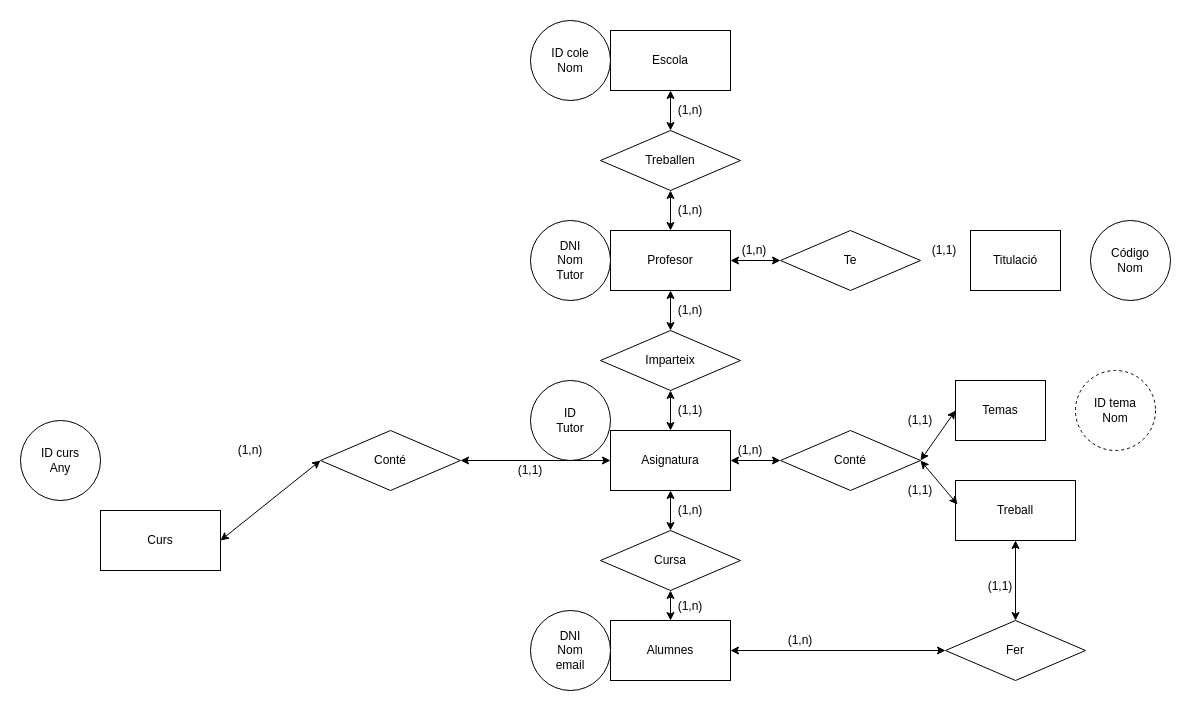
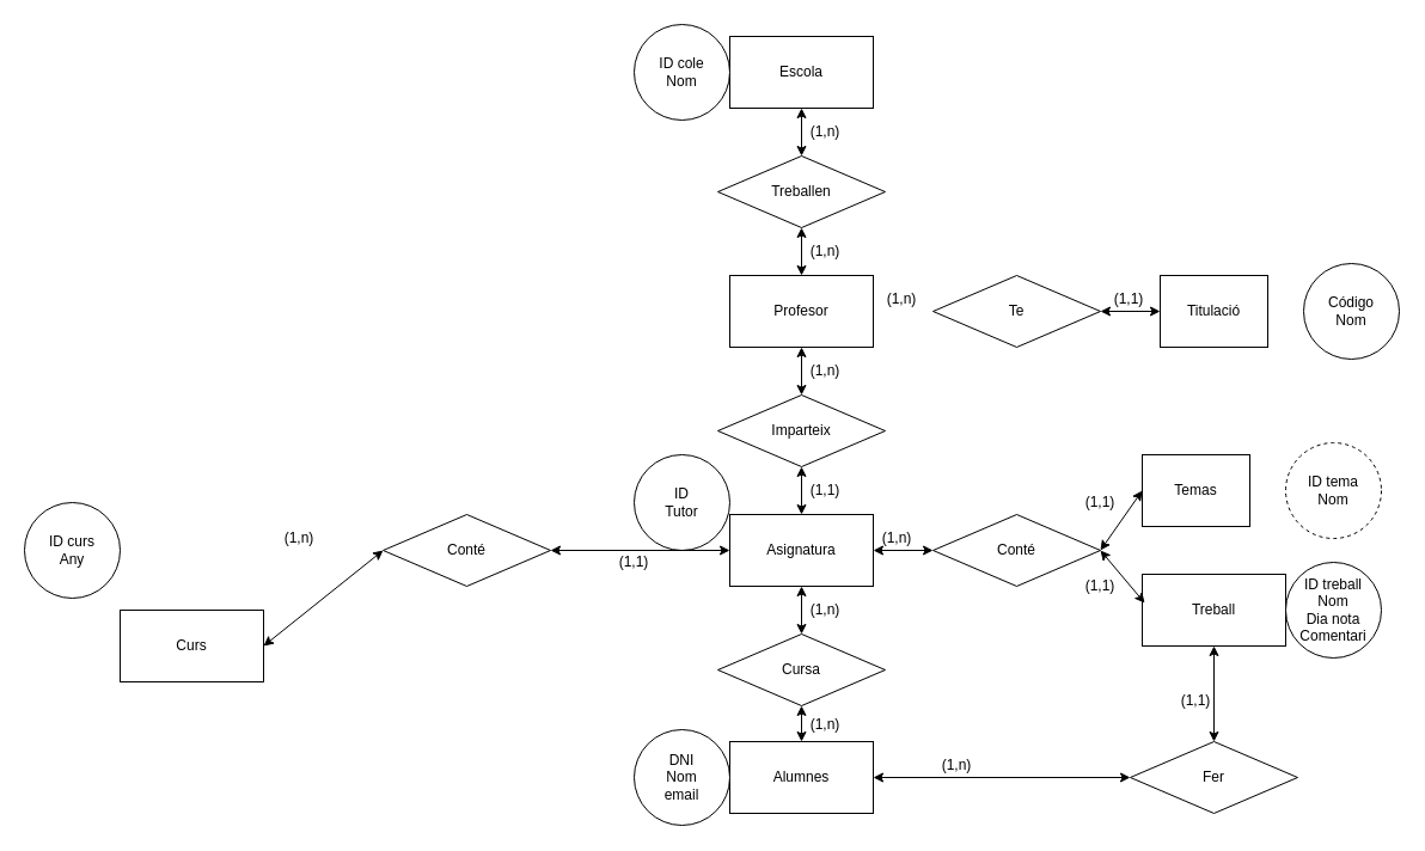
- <mxCell id="16" value="DNI&lt;br&gt;Nom&lt;br&gt;Tutor" style="ellipse;whiteSpace=wrap;html=1;aspect=fixed;" parent="1" vertex="1"><mxGeometry y="220" width="80" height="80" as="geometry" x="530" /></mxCell>
- <mxCell id="32" value="" style="endArrow=classic;startArrow=classic;html=1;rounded=0;exitX=1;exitY=0.5;exitDx=0;exitDy=0;entryX=0;entryY=0.5;entryDx=0;entryDy=0;" parent="1" source="8" target="20" edge="1"><mxGeometry width="50" height="50" relative="1" as="geometry"><mxPoint x="1060" y="340" as="sourcePoint" /><mxPoint x="1110" y="290" as="targetPoint" /></mxGeometry></mxCell>
+ <mxCell id="33" value="" style="endArrow=classic;startArrow=classic;html=1;rounded=0;exitX=1;exitY=0.5;exitDx=0;exitDy=0;entryX=0;entryY=0.5;entryDx=0;entryDy=0;" parent="1" source="20" target="4" edge="1"><mxGeometry width="50" height="50" relative="1" as="geometry"><mxPoint x="1060" y="340" as="sourcePoint" /><mxPoint x="1110" y="290" as="targetPoint" /></mxGeometry></mxCell>
+ <mxCell id="10" value="ID treball&lt;br&gt;Nom&lt;br&gt;Dia nota&lt;br&gt;Comentari" style="ellipse;whiteSpace=wrap;html=1;aspect=fixed;" parent="1" vertex="1"><mxGeometry x="1075" y="470" width="80" height="80" as="geometry" /></mxCell>
